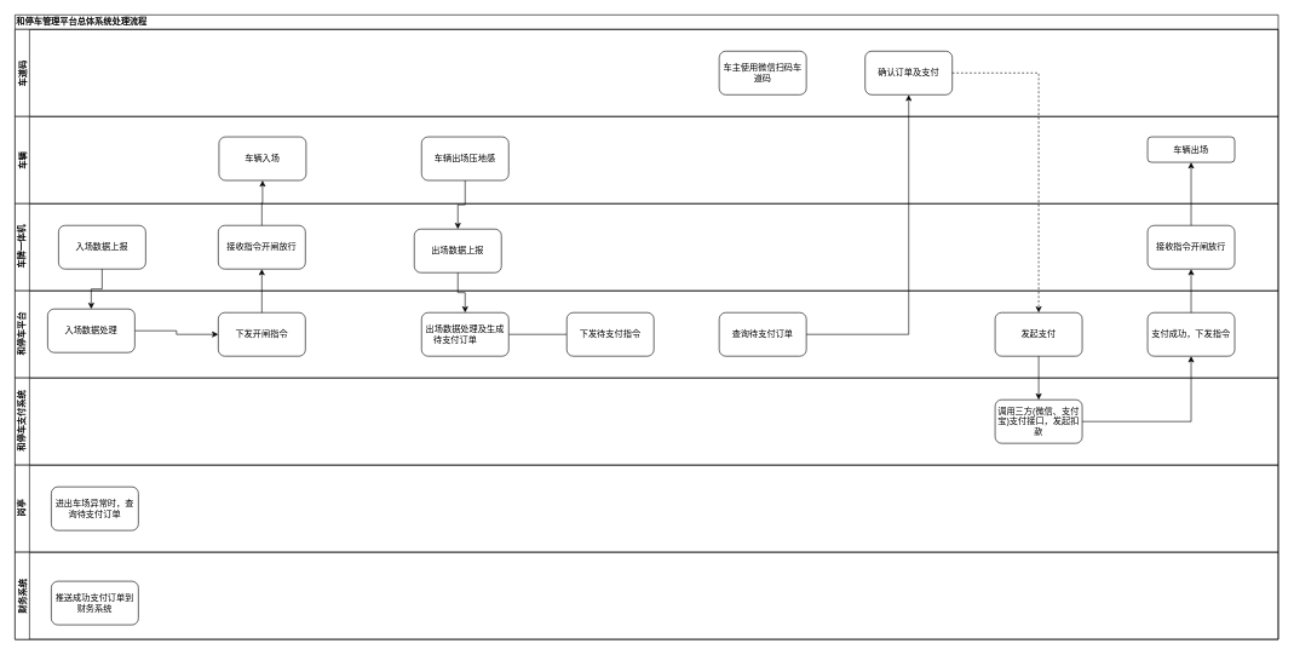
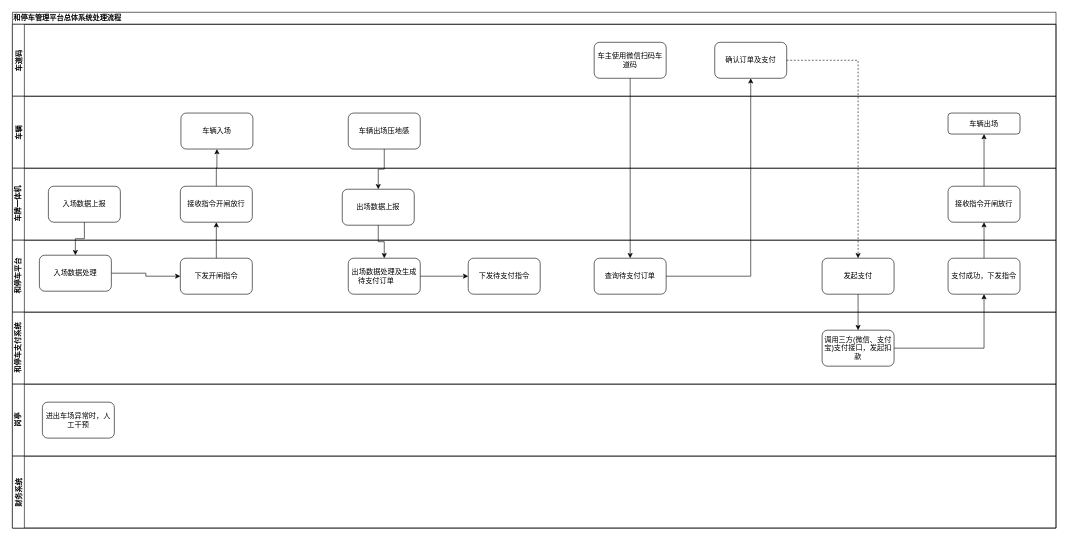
+ <mxCell id="35" style="edgeStyle=orthogonalEdgeStyle;rounded=0;orthogonalLoop=1;jettySize=auto;html=1;exitX=0.5;exitY=1;exitDx=0;exitDy=0;" parent="2" source="4" target="22" edge="1"><mxGeometry relative="1" as="geometry" /></mxCell>
- <mxCell id="19" style="edgeStyle=orthogonalEdgeStyle;rounded=0;orthogonalLoop=1;jettySize=auto;html=1;endArrow=none;" parent="15" source="20" target="21" edge="1"><mxGeometry relative="1" as="geometry" /></mxCell>
+ <mxCell id="19" style="edgeStyle=orthogonalEdgeStyle;rounded=0;orthogonalLoop=1;jettySize=auto;html=1;" parent="15" source="20" target="21" edge="1"><mxGeometry relative="1" as="geometry" /></mxCell>
- <mxCell id="28" value="进出车场异常时，查询待支付订单" style="rounded=1;whiteSpace=wrap;html=1;shadow=0;glass=0;sketch=0;align=center;" parent="27" vertex="1"><mxGeometry x="50" y="30" width="120" height="60" as="geometry" /></mxCell>
+ <mxCell id="28" value="进出车场异常时，人工干预" style="rounded=1;whiteSpace=wrap;html=1;shadow=0;glass=0;sketch=0;align=center;" parent="27" vertex="1"><mxGeometry x="50" y="30" width="120" height="60" as="geometry" /></mxCell>
- <mxCell id="31" value="&lt;div&gt;推送成功支付订单到财务系统&lt;/div&gt;" style="rounded=1;whiteSpace=wrap;html=1;shadow=0;glass=0;sketch=0;align=center;" parent="30" vertex="1"><mxGeometry x="50" y="40" width="120" height="60" as="geometry" /></mxCell>
